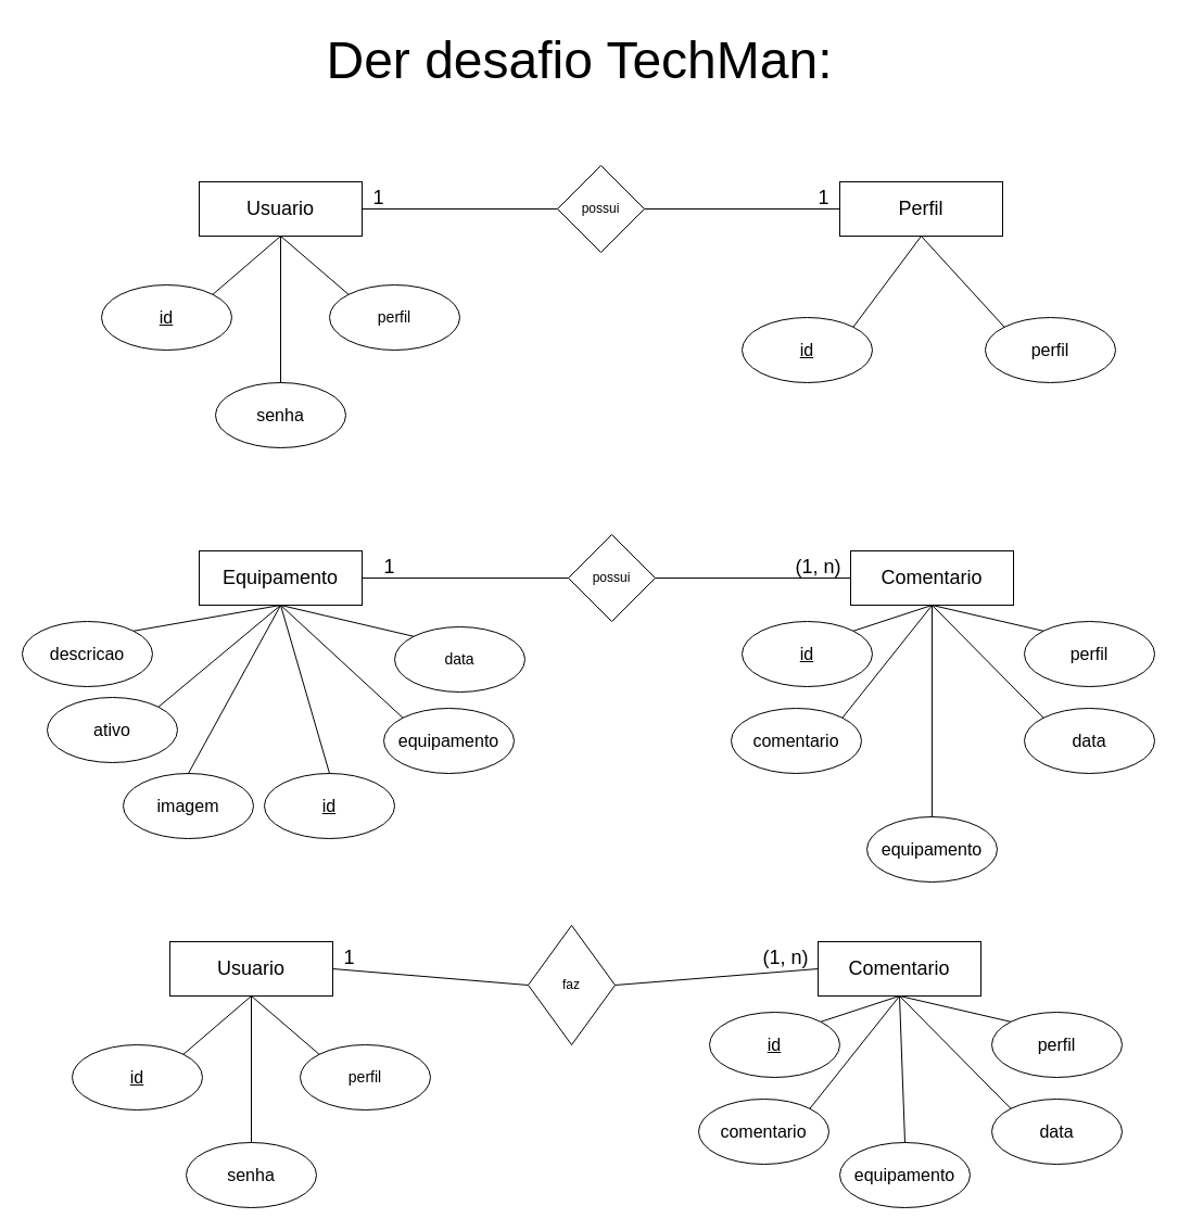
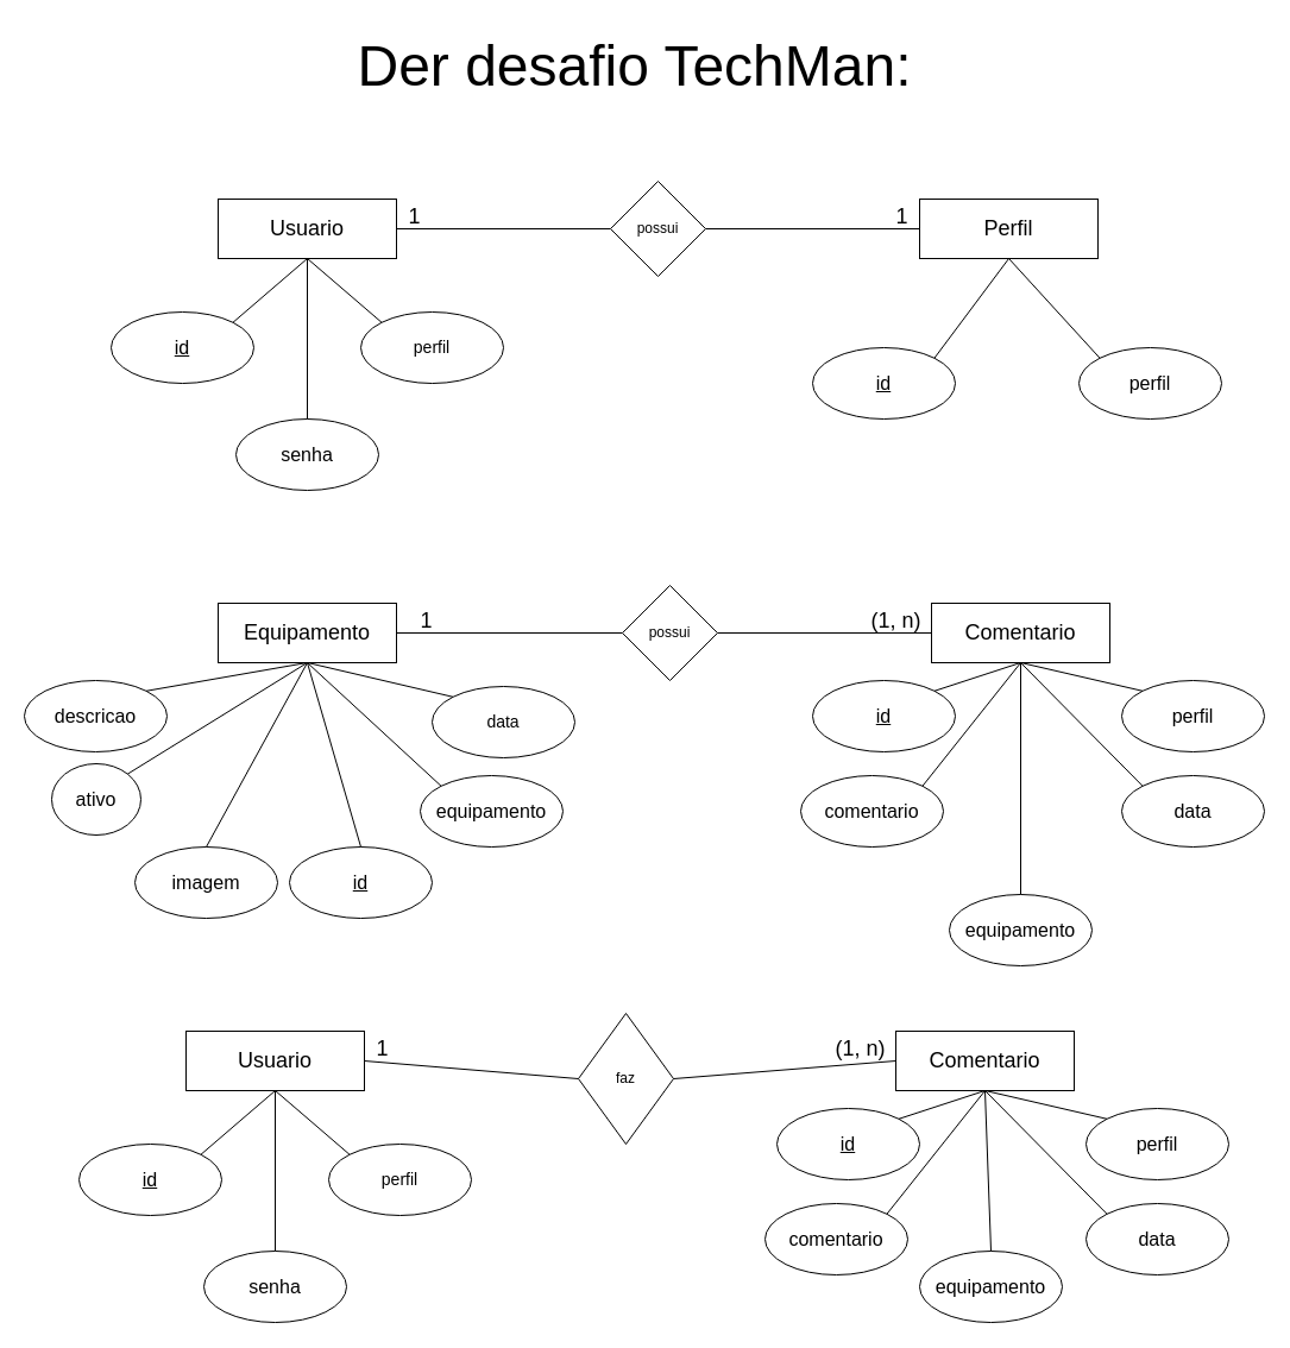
- <mxCell id="30" value="&lt;font size=&quot;3&quot;&gt;ativo&lt;/font&gt;" style="ellipse;whiteSpace=wrap;html=1;" vertex="1" parent="1"><mxGeometry x="43" y="642" width="120" height="60" as="geometry" /></mxCell>
+ <mxCell id="30" value="&lt;font size=&quot;3&quot;&gt;ativo&lt;/font&gt;" style="ellipse;whiteSpace=wrap;html=1;" vertex="1" parent="1"><mxGeometry x="43" y="642" width="75" height="60" as="geometry" /></mxCell>
